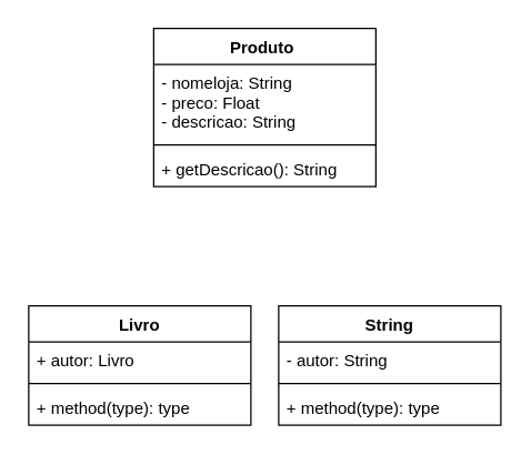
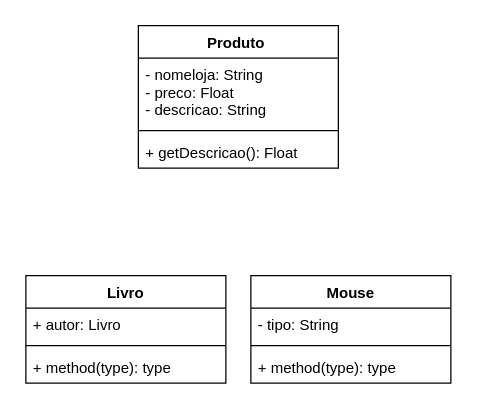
- <mxCell id="5" value="+ getDescricao(): String" style="text;strokeColor=none;fillColor=none;align=left;verticalAlign=top;spacingLeft=4;spacingRight=4;overflow=hidden;rotatable=0;points=[[0,0.5],[1,0.5]];portConstraint=eastwest;" vertex="1" parent="2"><mxGeometry y="88" width="160" height="26" as="geometry" /></mxCell>
+ <mxCell id="5" value="+ getDescricao(): Float" style="text;strokeColor=none;fillColor=none;align=left;verticalAlign=top;spacingLeft=4;spacingRight=4;overflow=hidden;rotatable=0;points=[[0,0.5],[1,0.5]];portConstraint=eastwest;" vertex="1" parent="2"><mxGeometry y="88" width="160" height="26" as="geometry" /></mxCell>
- <mxCell id="6" value="String" style="swimlane;fontStyle=1;align=center;verticalAlign=top;childLayout=stackLayout;horizontal=1;startSize=26;horizontalStack=0;resizeParent=1;resizeParentMax=0;resizeLast=0;collapsible=1;marginBottom=0;" vertex="1" parent="1"><mxGeometry x="200" y="220" width="160" height="86" as="geometry" /></mxCell>
+ <mxCell id="6" value="Mouse" style="swimlane;fontStyle=1;align=center;verticalAlign=top;childLayout=stackLayout;horizontal=1;startSize=26;horizontalStack=0;resizeParent=1;resizeParentMax=0;resizeLast=0;collapsible=1;marginBottom=0;" vertex="1" parent="1"><mxGeometry x="200" y="220" width="160" height="86" as="geometry" /></mxCell>
- <mxCell id="7" value="- autor: String" style="text;strokeColor=none;fillColor=none;align=left;verticalAlign=top;spacingLeft=4;spacingRight=4;overflow=hidden;rotatable=0;points=[[0,0.5],[1,0.5]];portConstraint=eastwest;" vertex="1" parent="6"><mxGeometry y="26" width="160" height="26" as="geometry" /></mxCell>
+ <mxCell id="7" value="- tipo: String" style="text;strokeColor=none;fillColor=none;align=left;verticalAlign=top;spacingLeft=4;spacingRight=4;overflow=hidden;rotatable=0;points=[[0,0.5],[1,0.5]];portConstraint=eastwest;" vertex="1" parent="6"><mxGeometry y="26" width="160" height="26" as="geometry" /></mxCell>
